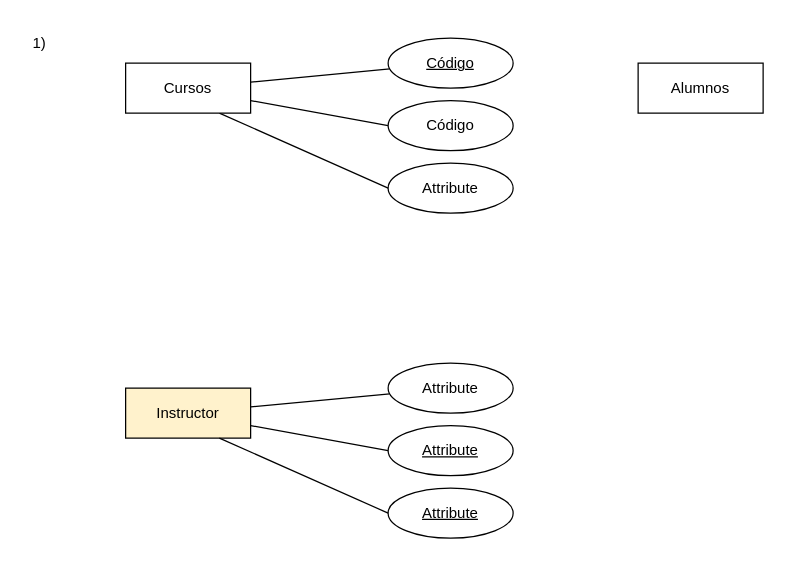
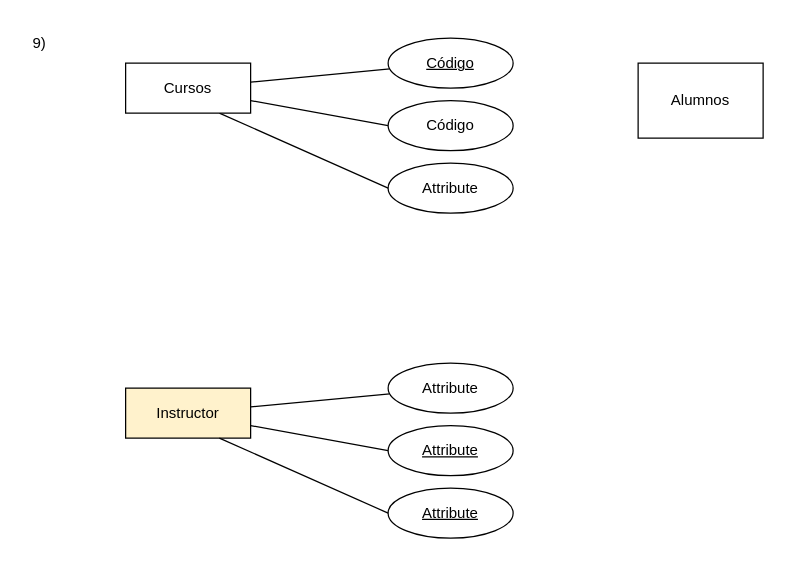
- <mxCell id="9" value="1)" style="text;strokeColor=none;fillColor=none;spacingLeft=4;spacingRight=4;overflow=hidden;rotatable=0;points=[[0,0.5],[1,0.5]];portConstraint=eastwest;fontSize=12;whiteSpace=wrap;html=1;" vertex="1" parent="1"><mxGeometry y="20" width="40" height="30" as="geometry" x="20" /></mxCell>
+ <mxCell id="9" value="9)" style="text;strokeColor=none;fillColor=none;spacingLeft=4;spacingRight=4;overflow=hidden;rotatable=0;points=[[0,0.5],[1,0.5]];portConstraint=eastwest;fontSize=12;whiteSpace=wrap;html=1;" vertex="1" parent="1"><mxGeometry y="20" width="40" height="30" as="geometry" x="20" /></mxCell>
- <mxCell id="10" value="Alumnos" style="whiteSpace=wrap;html=1;align=center;" vertex="1" parent="1"><mxGeometry x="510" y="50" width="100" height="40" as="geometry" /></mxCell>
+ <mxCell id="10" value="Alumnos" style="whiteSpace=wrap;html=1;align=center;" vertex="1" parent="1"><mxGeometry x="510" y="50" width="100" height="60" as="geometry" /></mxCell>
